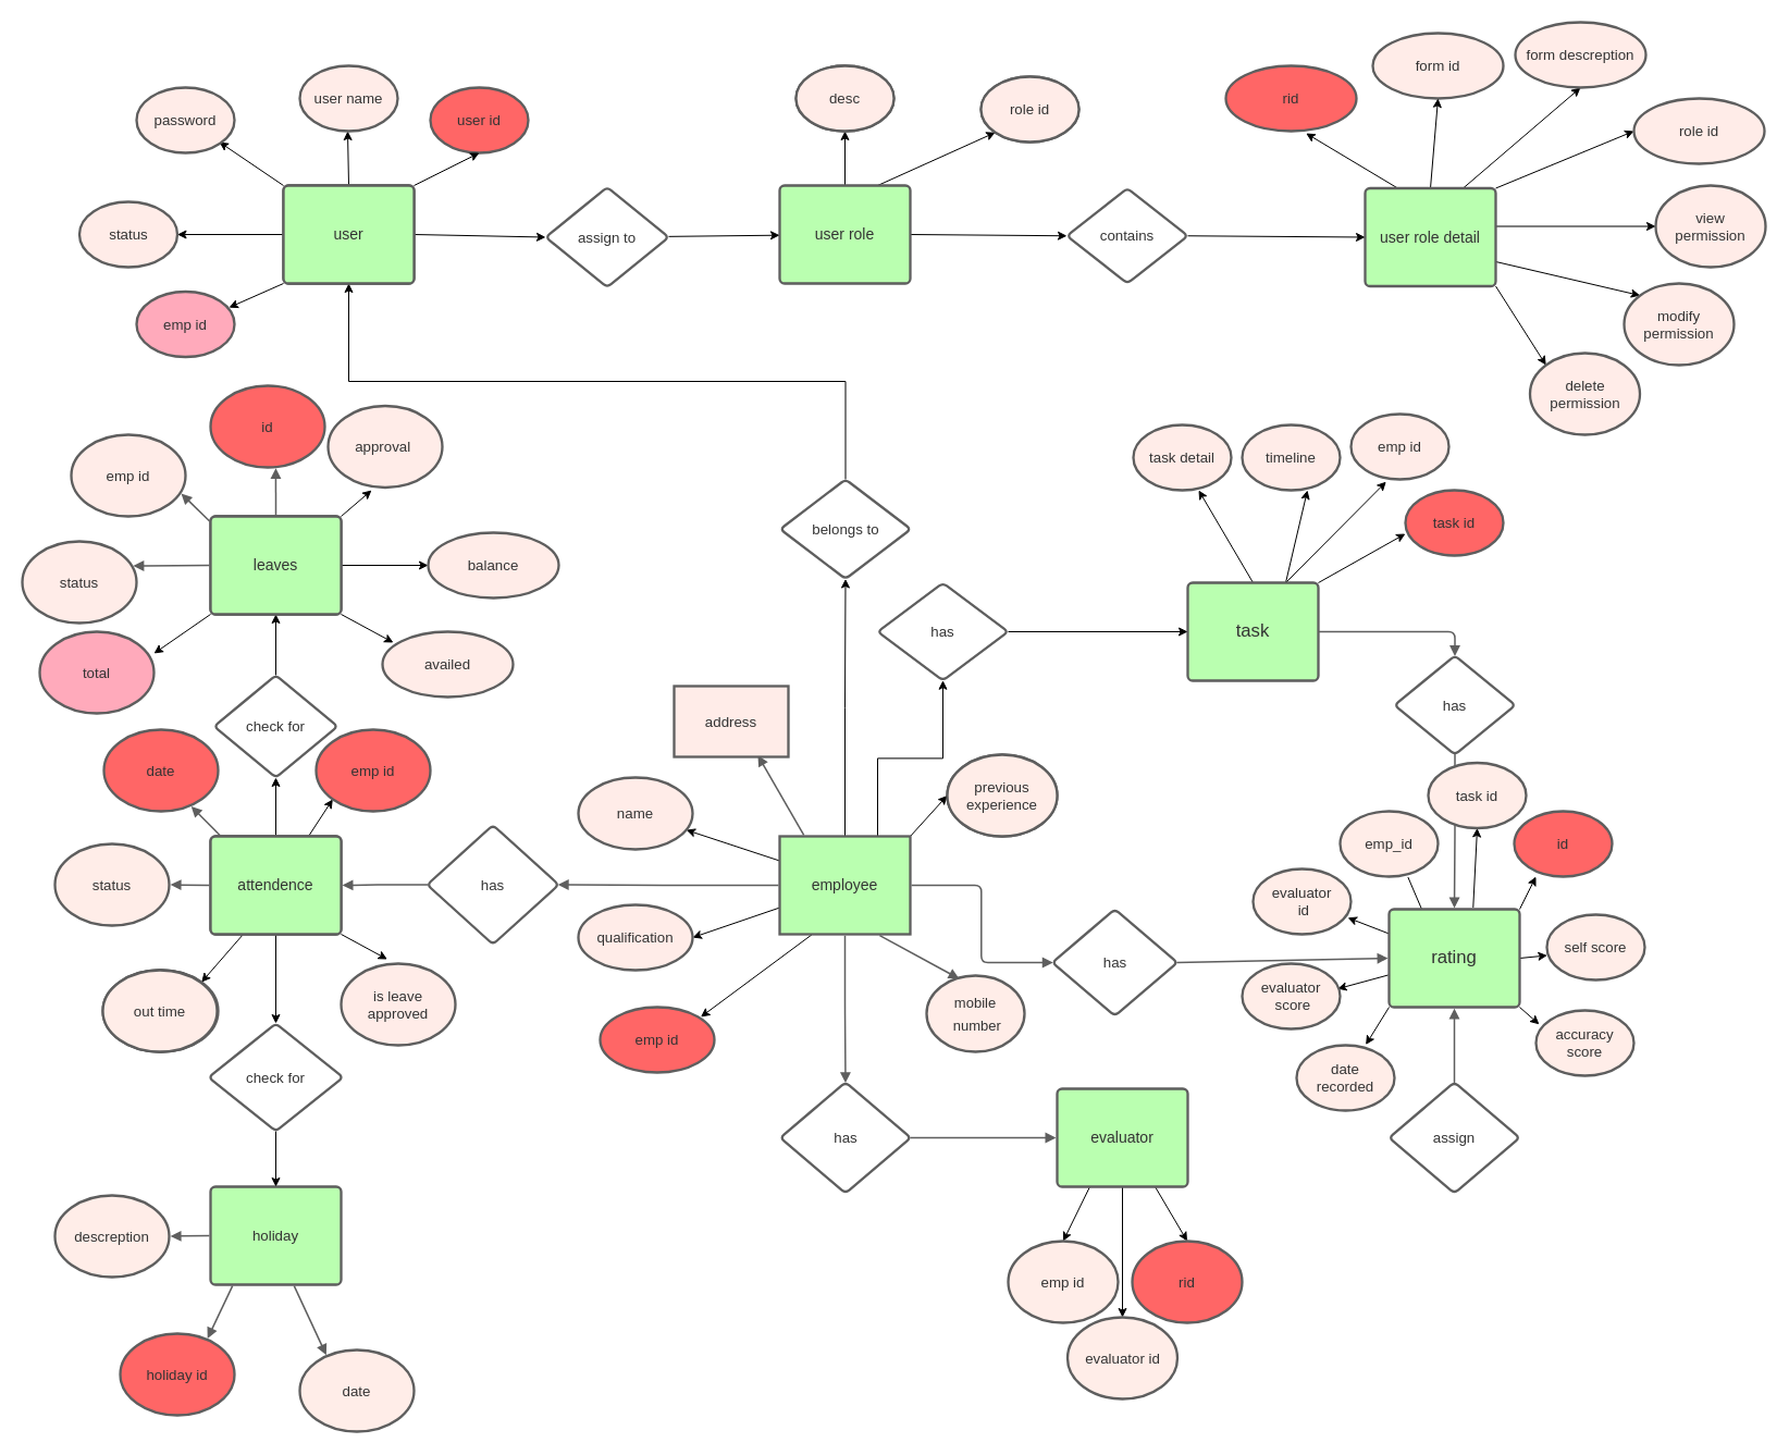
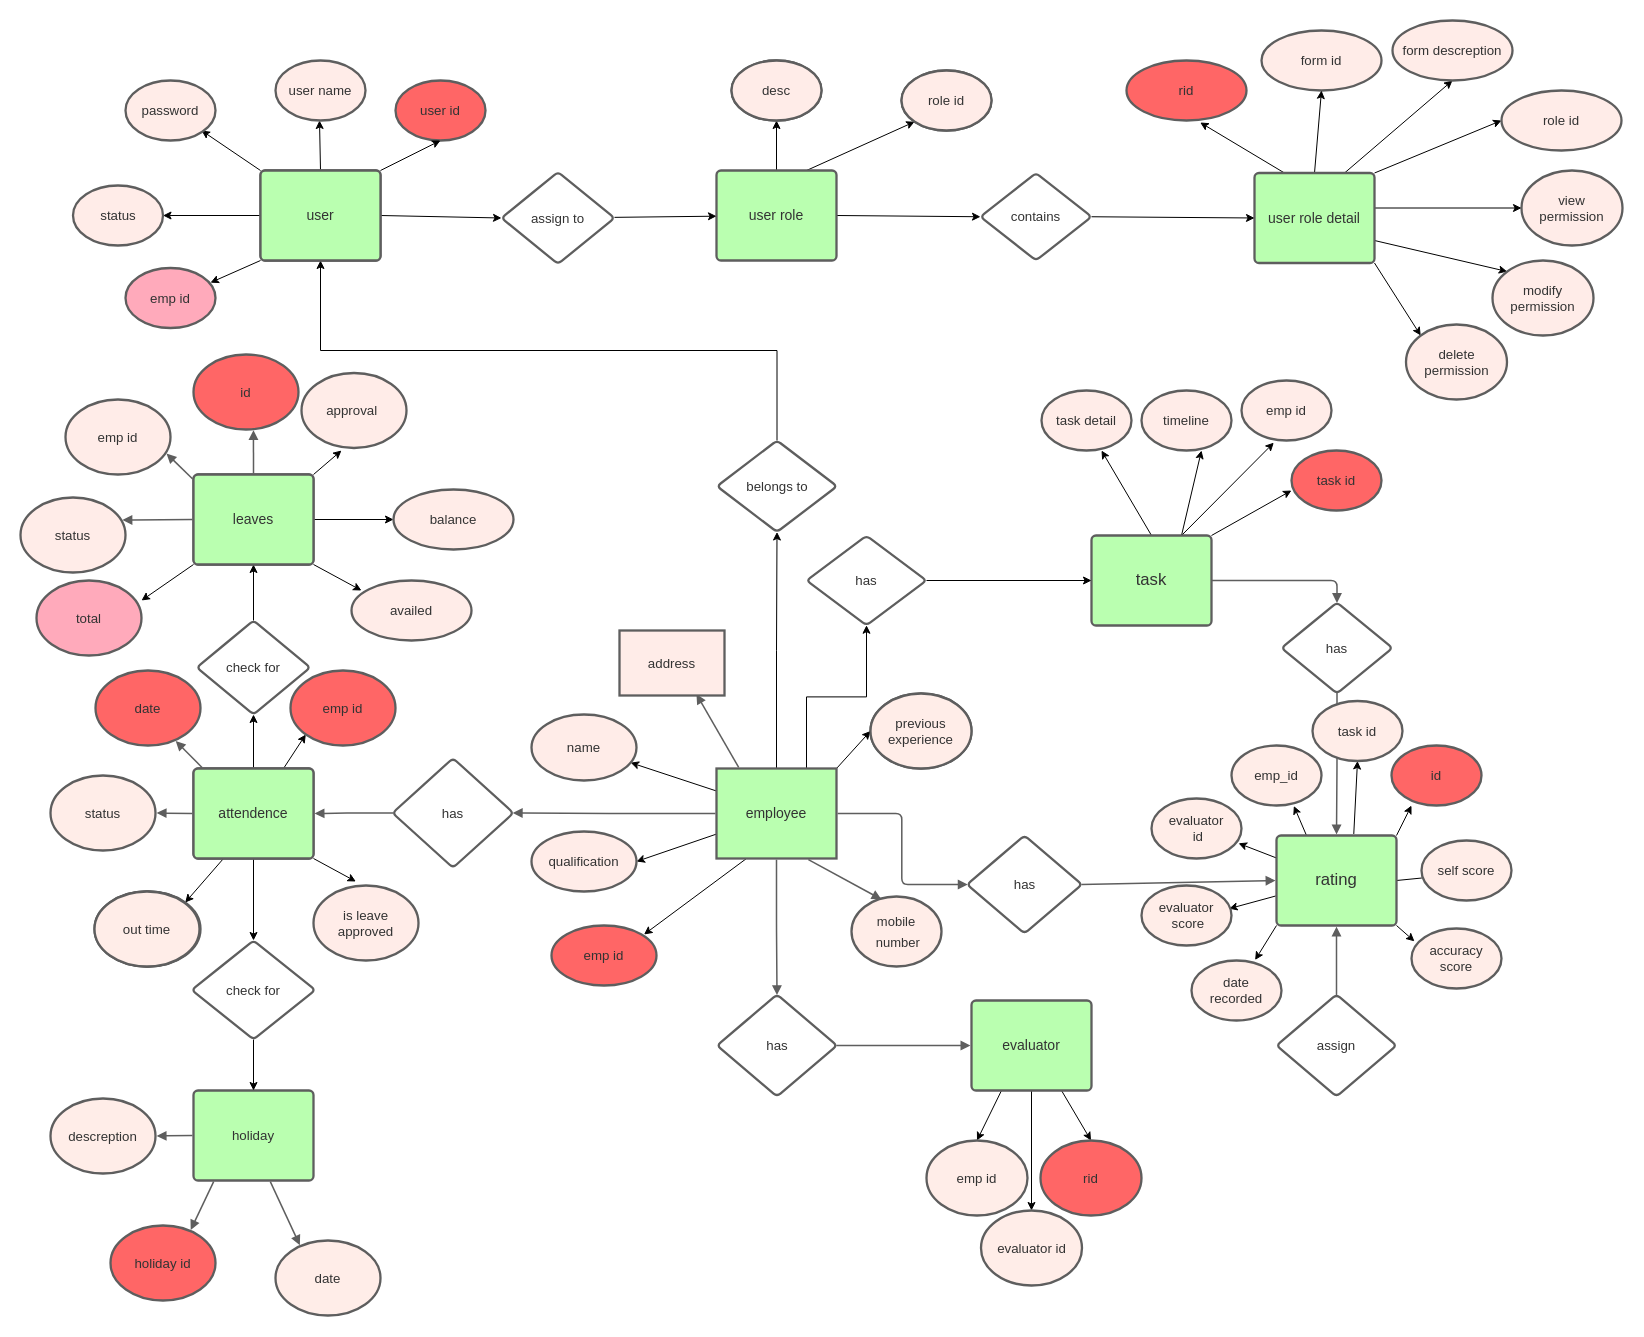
- <mxCell id="23" style="edgeStyle=none;rounded=0;orthogonalLoop=1;jettySize=auto;html=1;exitX=0.25;exitY=0;exitDx=0;exitDy=0;entryX=0.693;entryY=1.008;entryDx=0;entryDy=0;entryPerimeter=0;endArrow=none;" parent="1" source="30" target="88" edge="1"><mxGeometry relative="1" as="geometry" /></mxCell>
+ <mxCell id="23" style="edgeStyle=none;rounded=0;orthogonalLoop=1;jettySize=auto;html=1;exitX=0.25;exitY=0;exitDx=0;exitDy=0;entryX=0.693;entryY=1.008;entryDx=0;entryDy=0;entryPerimeter=0;" parent="1" source="30" target="88" edge="1"><mxGeometry relative="1" as="geometry" /></mxCell>
- <mxCell id="28" style="edgeStyle=none;rounded=0;orthogonalLoop=1;jettySize=auto;html=1;exitX=1;exitY=0.5;exitDx=0;exitDy=0;entryX=0.004;entryY=0.625;entryDx=0;entryDy=0;entryPerimeter=0;" edge="1" parent="1" source="30" target="86"><mxGeometry relative="1" as="geometry" /></mxCell>
+ <mxCell id="28" style="edgeStyle=none;rounded=0;orthogonalLoop=1;jettySize=auto;html=1;exitX=1;exitY=0.5;exitDx=0;exitDy=0;entryX=0.004;entryY=0.625;entryDx=0;entryDy=0;entryPerimeter=0;endArrow=none;" edge="1" parent="1" source="30" target="86"><mxGeometry relative="1" as="geometry" /></mxCell>
